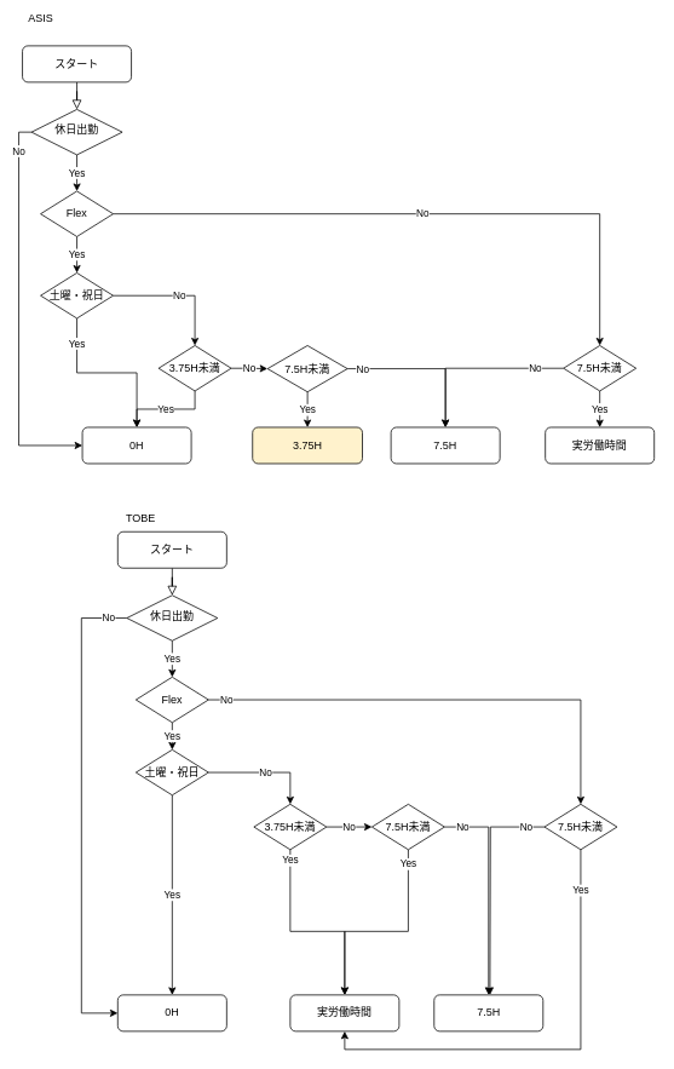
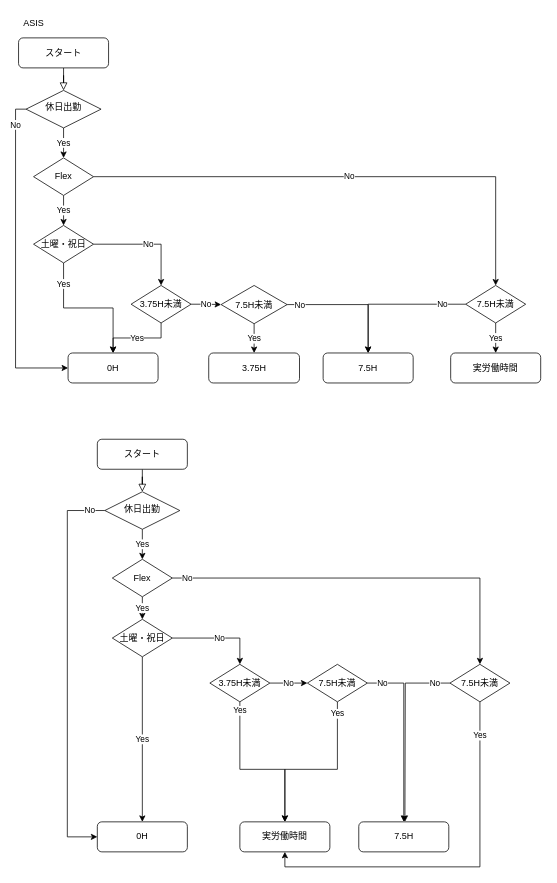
- <mxCell id="25" value="ASIS" style="text;html=1;align=center;verticalAlign=middle;resizable=0;points=[];autosize=1;" vertex="1" parent="1"><mxGeometry x="24" y="10" width="40" height="20" as="geometry" /></mxCell>
+ <mxCell id="25" value="ASIS" style="text;html=1;align=center;verticalAlign=middle;resizable=0;points=[];autosize=1;" vertex="1" parent="1"><mxGeometry x="24" y="20" width="40" height="20" as="geometry" /></mxCell>
- <mxCell id="24" value="3.75H" style="rounded=1;whiteSpace=wrap;html=1;fontSize=12;glass=0;strokeWidth=1;shadow=0;fillColor=#fff2cc;" vertex="1" parent="1"><mxGeometry x="277.5" y="470" width="121" height="40" as="geometry" /></mxCell>
+ <mxCell id="24" value="3.75H" style="rounded=1;whiteSpace=wrap;html=1;fontSize=12;glass=0;strokeWidth=1;shadow=0;" vertex="1" parent="1"><mxGeometry x="277.5" y="470" width="121" height="40" as="geometry" /></mxCell>
- <mxCell id="26" value="TOBE" style="text;html=1;align=center;verticalAlign=middle;resizable=0;points=[];autosize=1;" vertex="1" parent="1"><mxGeometry x="129" y="560" width="50" height="20" as="geometry" /></mxCell>
